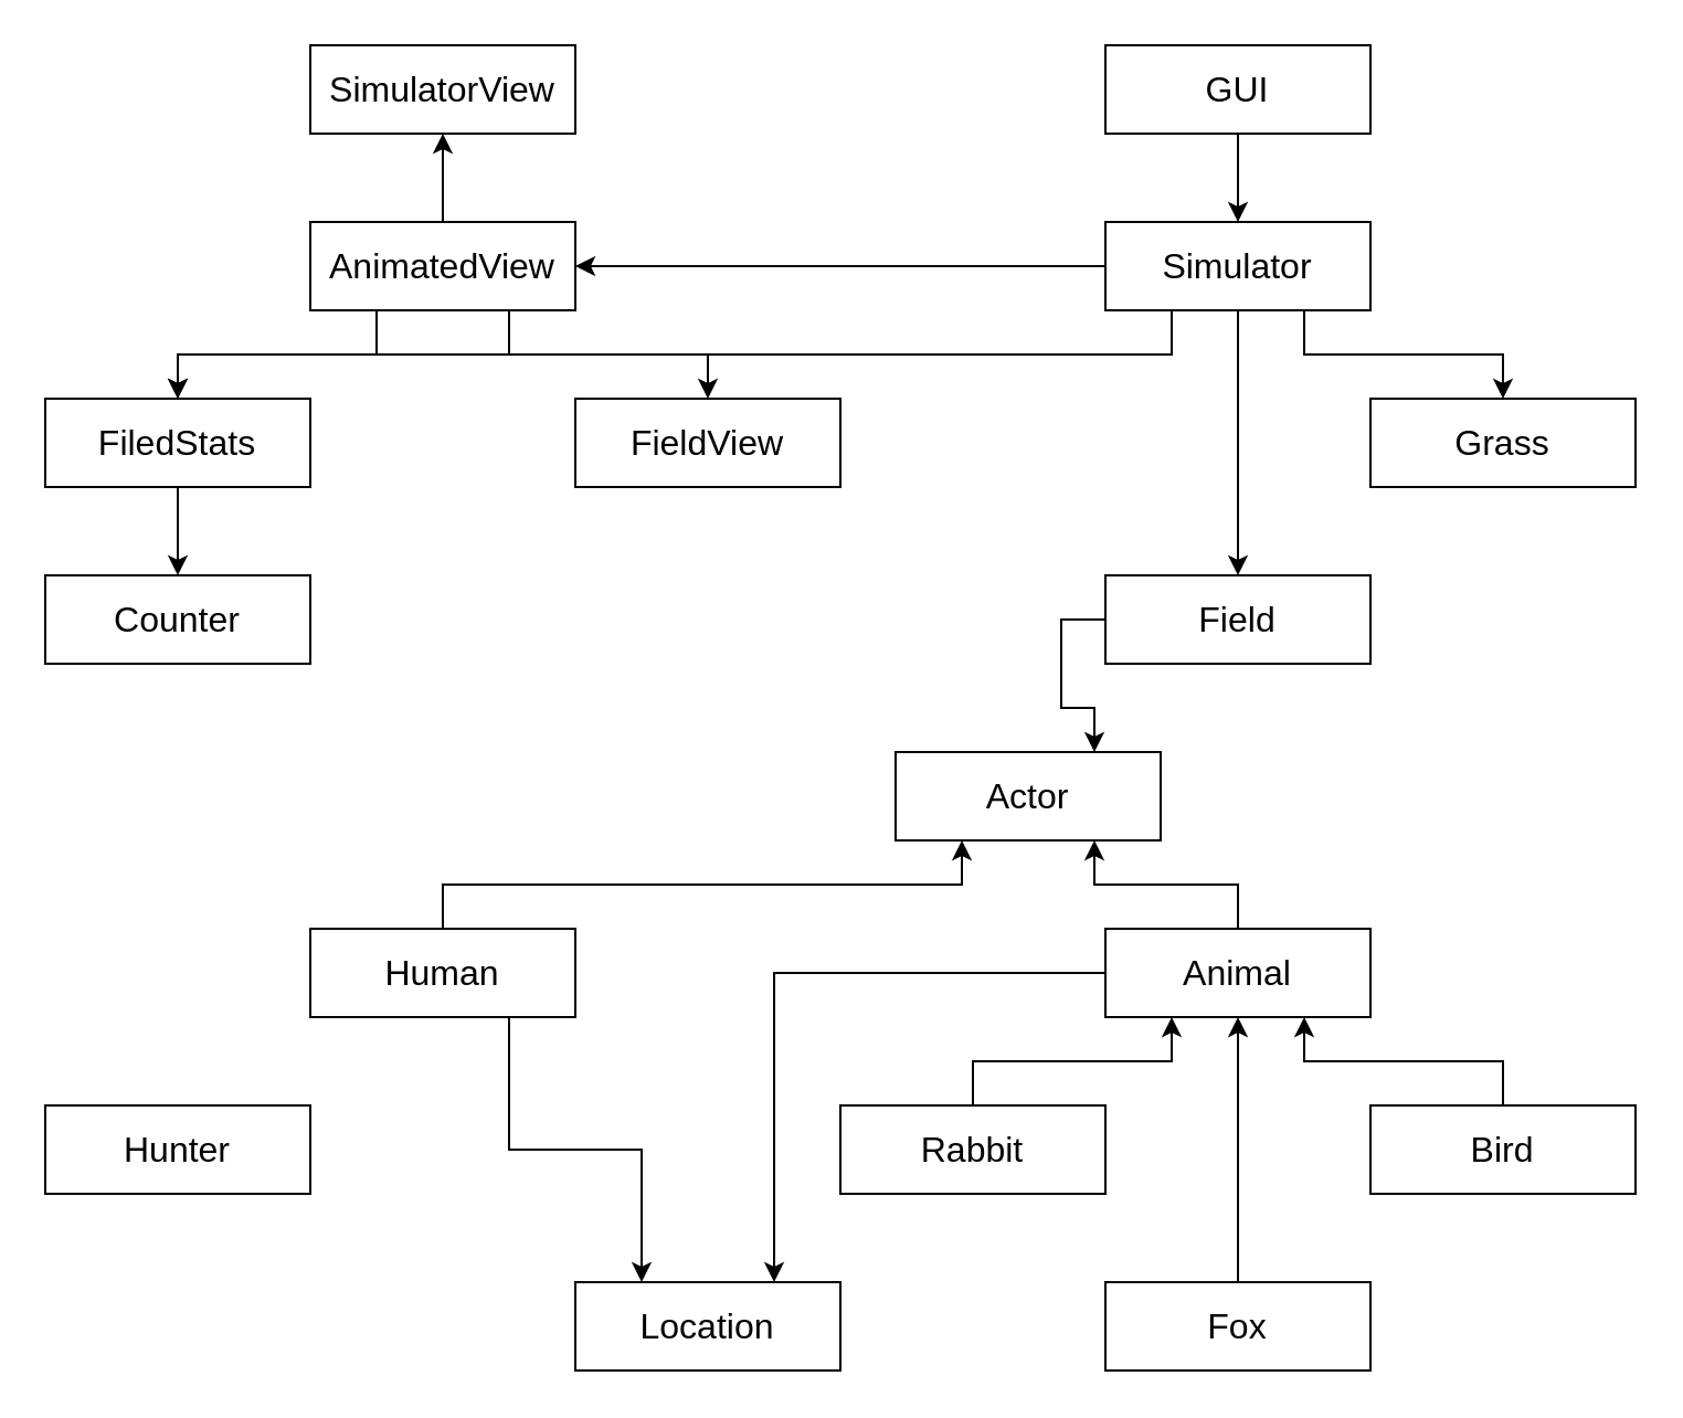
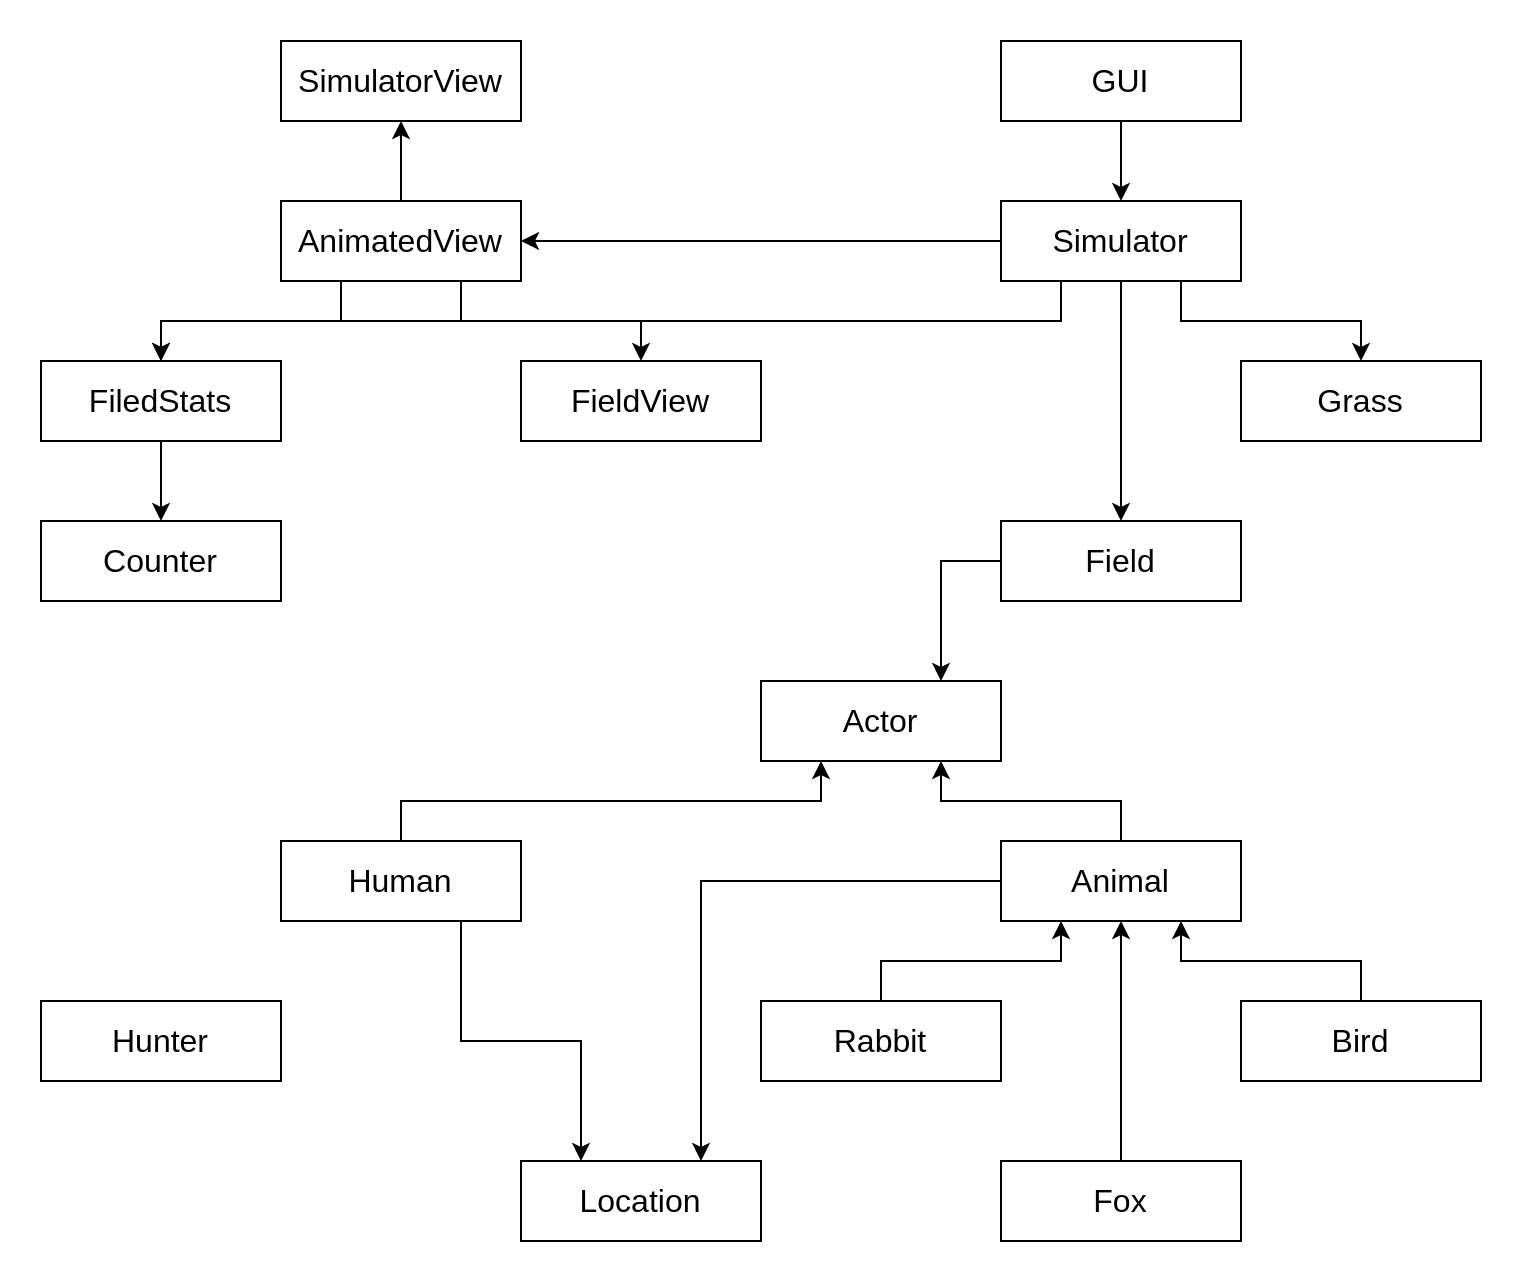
- <mxCell id="16" value="&lt;font style=&quot;font-size: 16px;&quot;&gt;Actor&lt;/font&gt;" style="rounded=0;whiteSpace=wrap;html=1;" vertex="1" parent="1"><mxGeometry x="405" y="340" width="120" height="40" as="geometry" /></mxCell>
+ <mxCell id="16" value="&lt;font style=&quot;font-size: 16px;&quot;&gt;Actor&lt;/font&gt;" style="rounded=0;whiteSpace=wrap;html=1;" vertex="1" parent="1"><mxGeometry x="380" y="340" width="120" height="40" as="geometry" /></mxCell>
